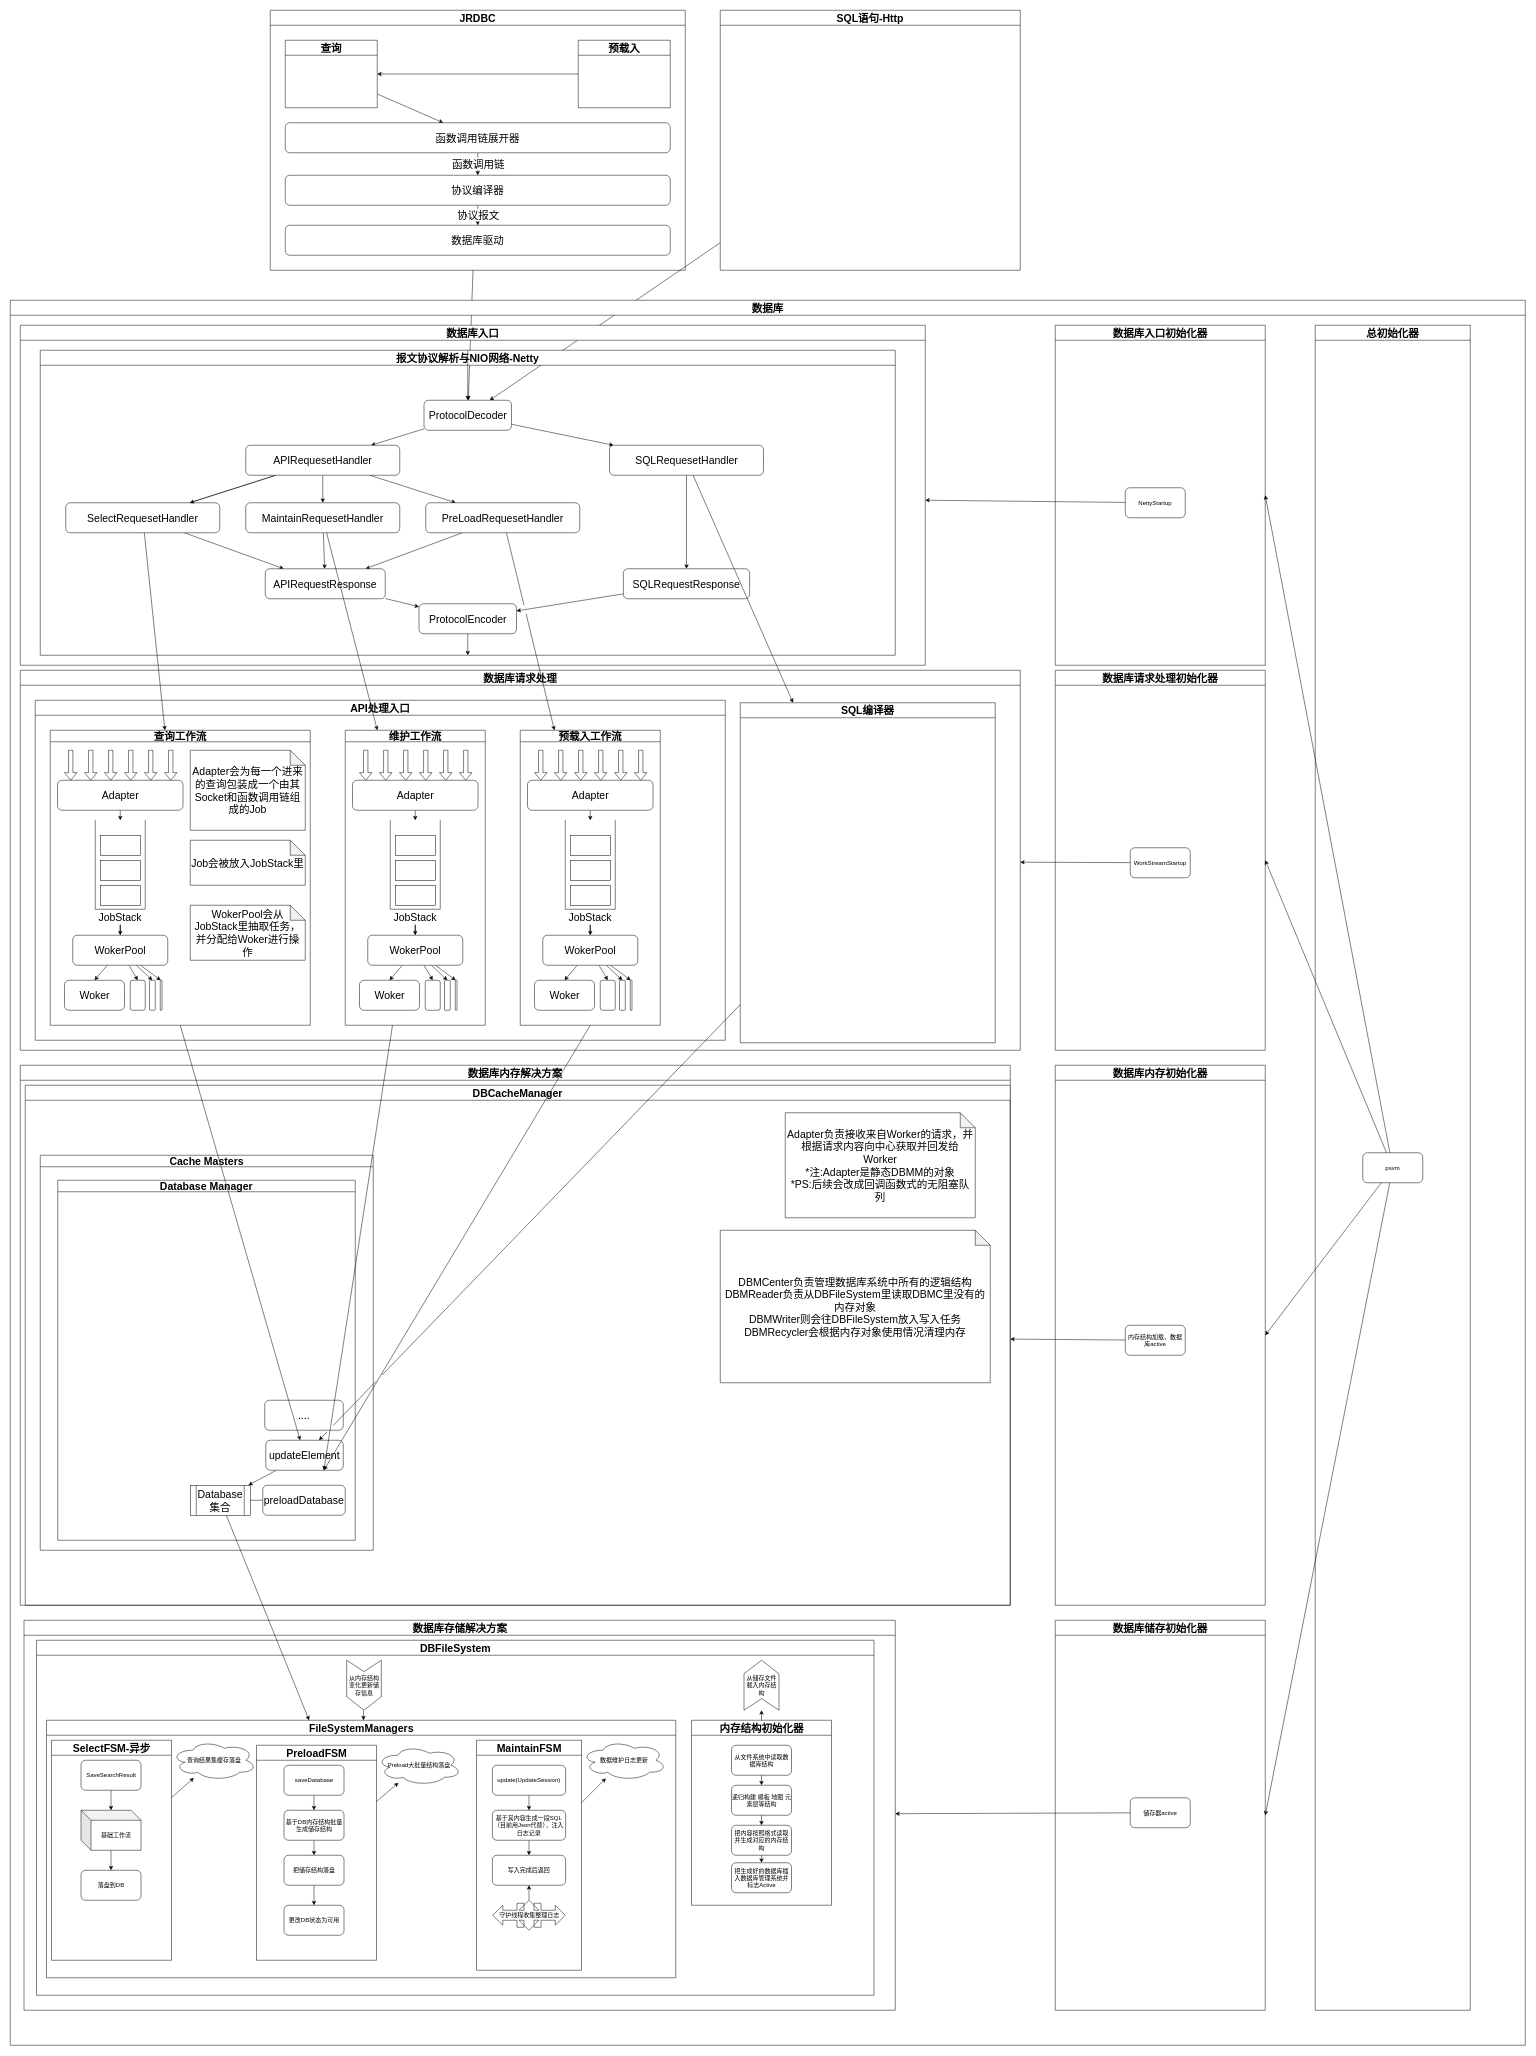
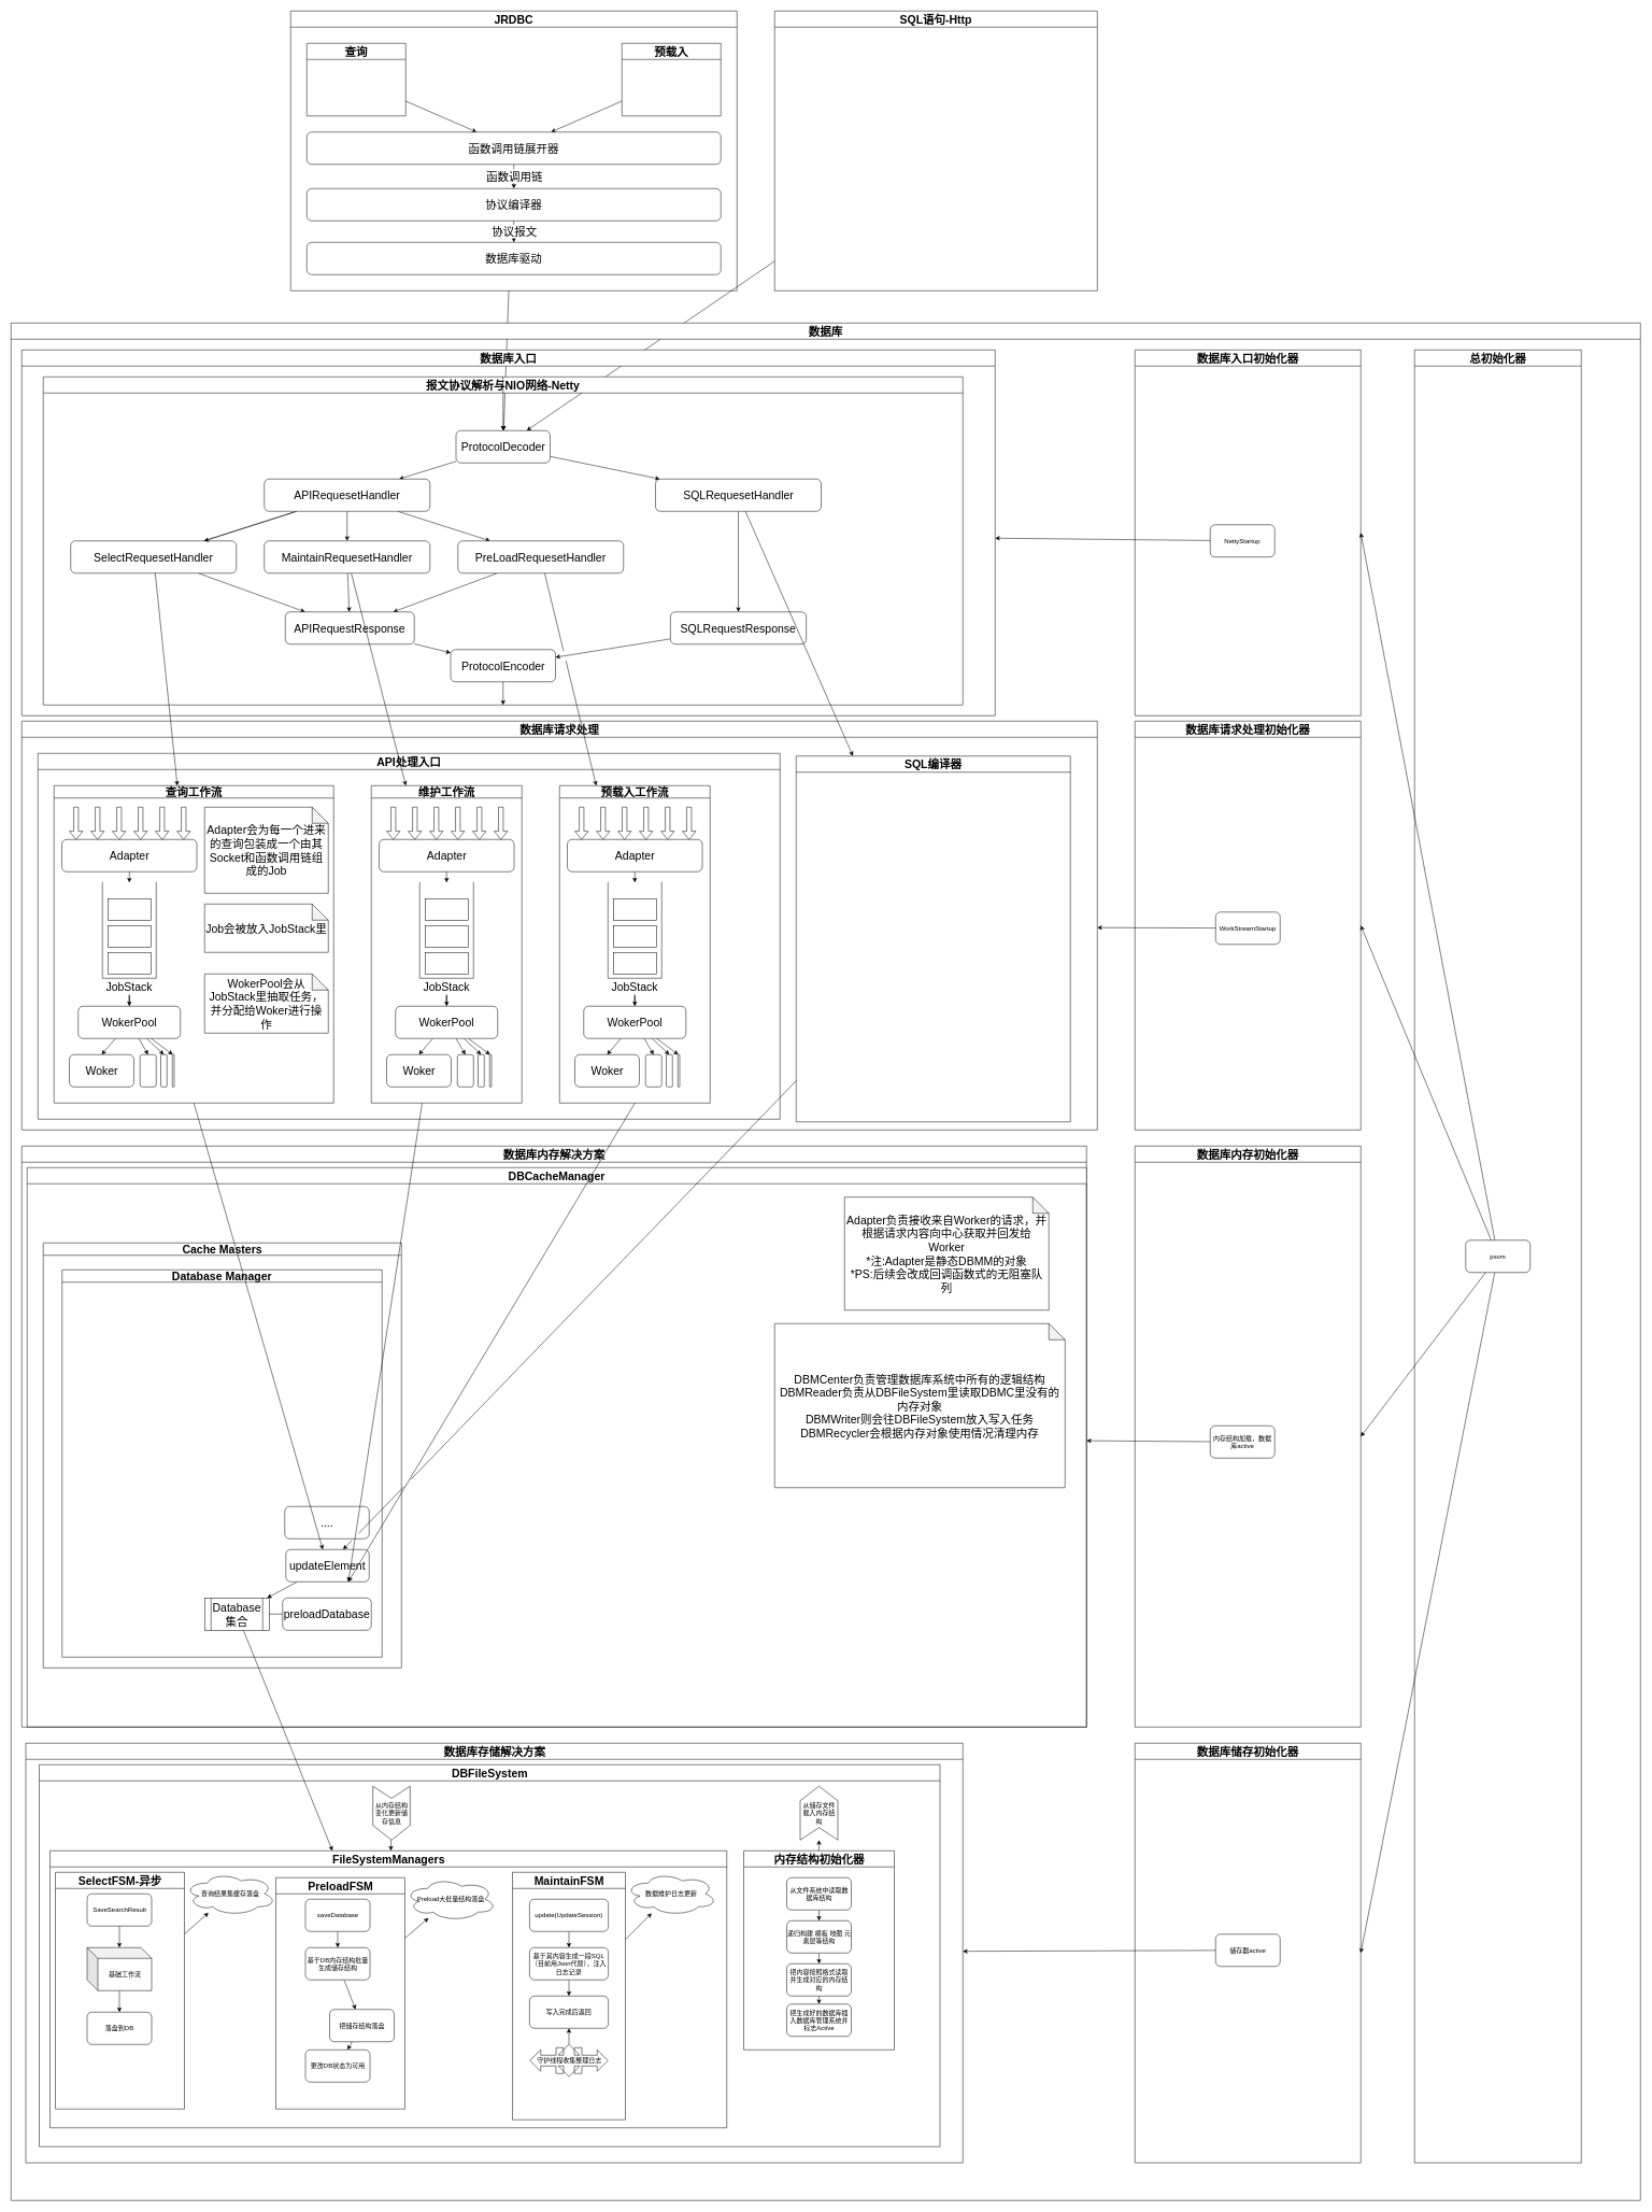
- <mxCell id="6" style="edgeStyle=none;rounded=0;orthogonalLoop=1;jettySize=auto;html=1;fontSize=21;" parent="3" source="7" target="5" edge="1"><mxGeometry relative="1" as="geometry" /></mxCell>
+ <mxCell id="6" style="edgeStyle=none;rounded=0;orthogonalLoop=1;jettySize=auto;html=1;fontSize=21;" parent="3" source="7" target="13" edge="1"><mxGeometry relative="1" as="geometry" /></mxCell>
- <mxCell id="162" value="把储存结构落盘" style="rounded=1;whiteSpace=wrap;html=1;strokeWidth=1;" parent="156" vertex="1"><mxGeometry x="55" y="220" width="120" height="60" as="geometry" /></mxCell>
+ <mxCell id="162" value="把储存结构落盘" style="rounded=1;whiteSpace=wrap;html=1;strokeWidth=1;" parent="156" vertex="1"><mxGeometry x="100" y="245" width="120" height="60" as="geometry" /></mxCell>
